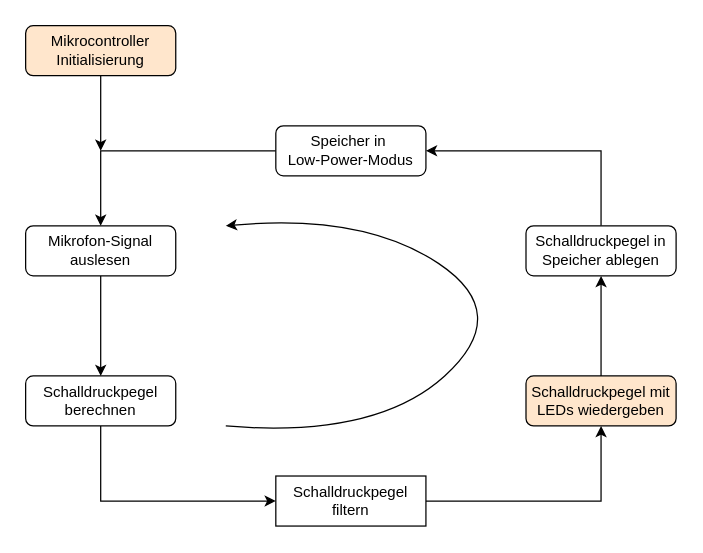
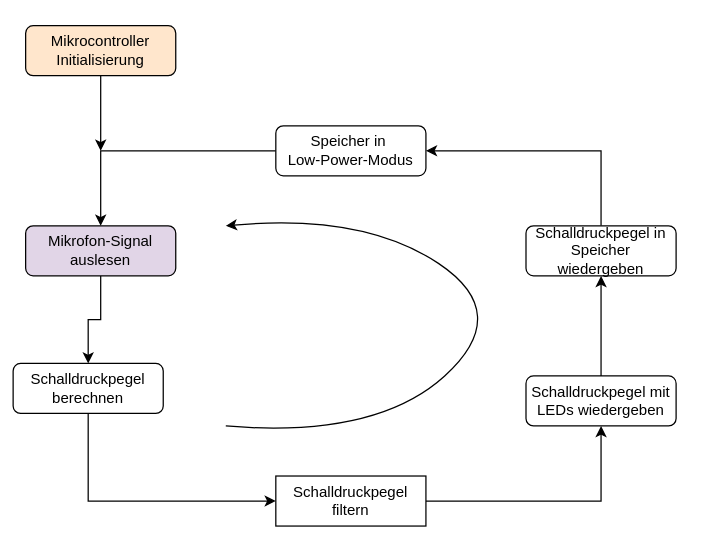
- <mxCell id="5" value="Mikrofon-Signal auslesen" style="rounded=1;whiteSpace=wrap;html=1;" parent="1" vertex="1"><mxGeometry x="20" y="180" width="120" height="40" as="geometry" /></mxCell>
+ <mxCell id="5" value="Mikrofon-Signal auslesen" style="rounded=1;whiteSpace=wrap;html=1;fillColor=#e1d5e7;" parent="1" vertex="1"><mxGeometry x="20" y="180" width="120" height="40" as="geometry" /></mxCell>
- <mxCell id="11" value="Schalldruckpegel in Speicher ablegen" style="rounded=1;whiteSpace=wrap;html=1;" vertex="1" parent="1"><mxGeometry x="420" y="180" width="120" height="40" as="geometry" /></mxCell>
+ <mxCell id="11" value="Schalldruckpegel in Speicher wiedergeben" style="rounded=1;whiteSpace=wrap;html=1;" vertex="1" parent="1"><mxGeometry x="420" y="180" width="120" height="40" as="geometry" /></mxCell>
- <mxCell id="7" value="Schalldruckpegel berechnen" style="rounded=1;whiteSpace=wrap;html=1;" vertex="1" parent="1"><mxGeometry x="20" y="300" width="120" height="40" as="geometry" /></mxCell>
+ <mxCell id="7" value="Schalldruckpegel berechnen" style="rounded=1;whiteSpace=wrap;html=1;" vertex="1" parent="1"><mxGeometry x="10" y="290" width="120" height="40" as="geometry" /></mxCell>
- <mxCell id="9" value="Schalldruckpegel mit LEDs wiedergeben" style="rounded=1;whiteSpace=wrap;html=1;fillColor=#ffe6cc;" vertex="1" parent="1"><mxGeometry x="420" y="300" width="120" height="40" as="geometry" /></mxCell>
+ <mxCell id="9" value="Schalldruckpegel mit LEDs wiedergeben" style="rounded=1;whiteSpace=wrap;html=1;" vertex="1" parent="1"><mxGeometry x="420" y="300" width="120" height="40" as="geometry" /></mxCell>
